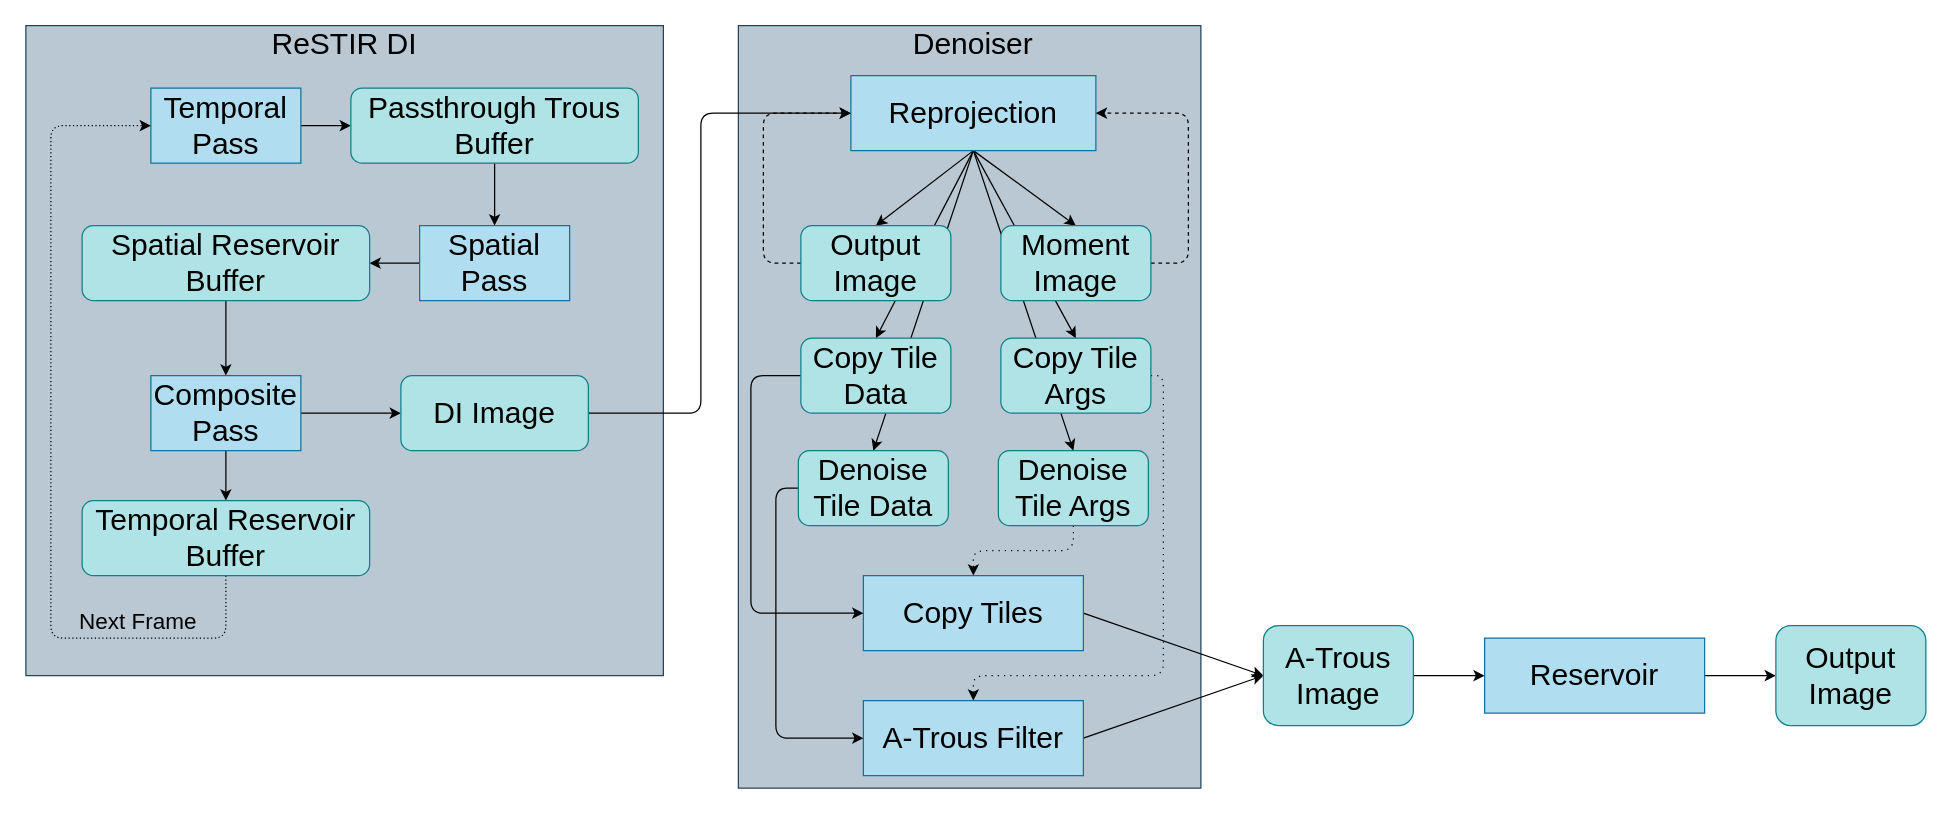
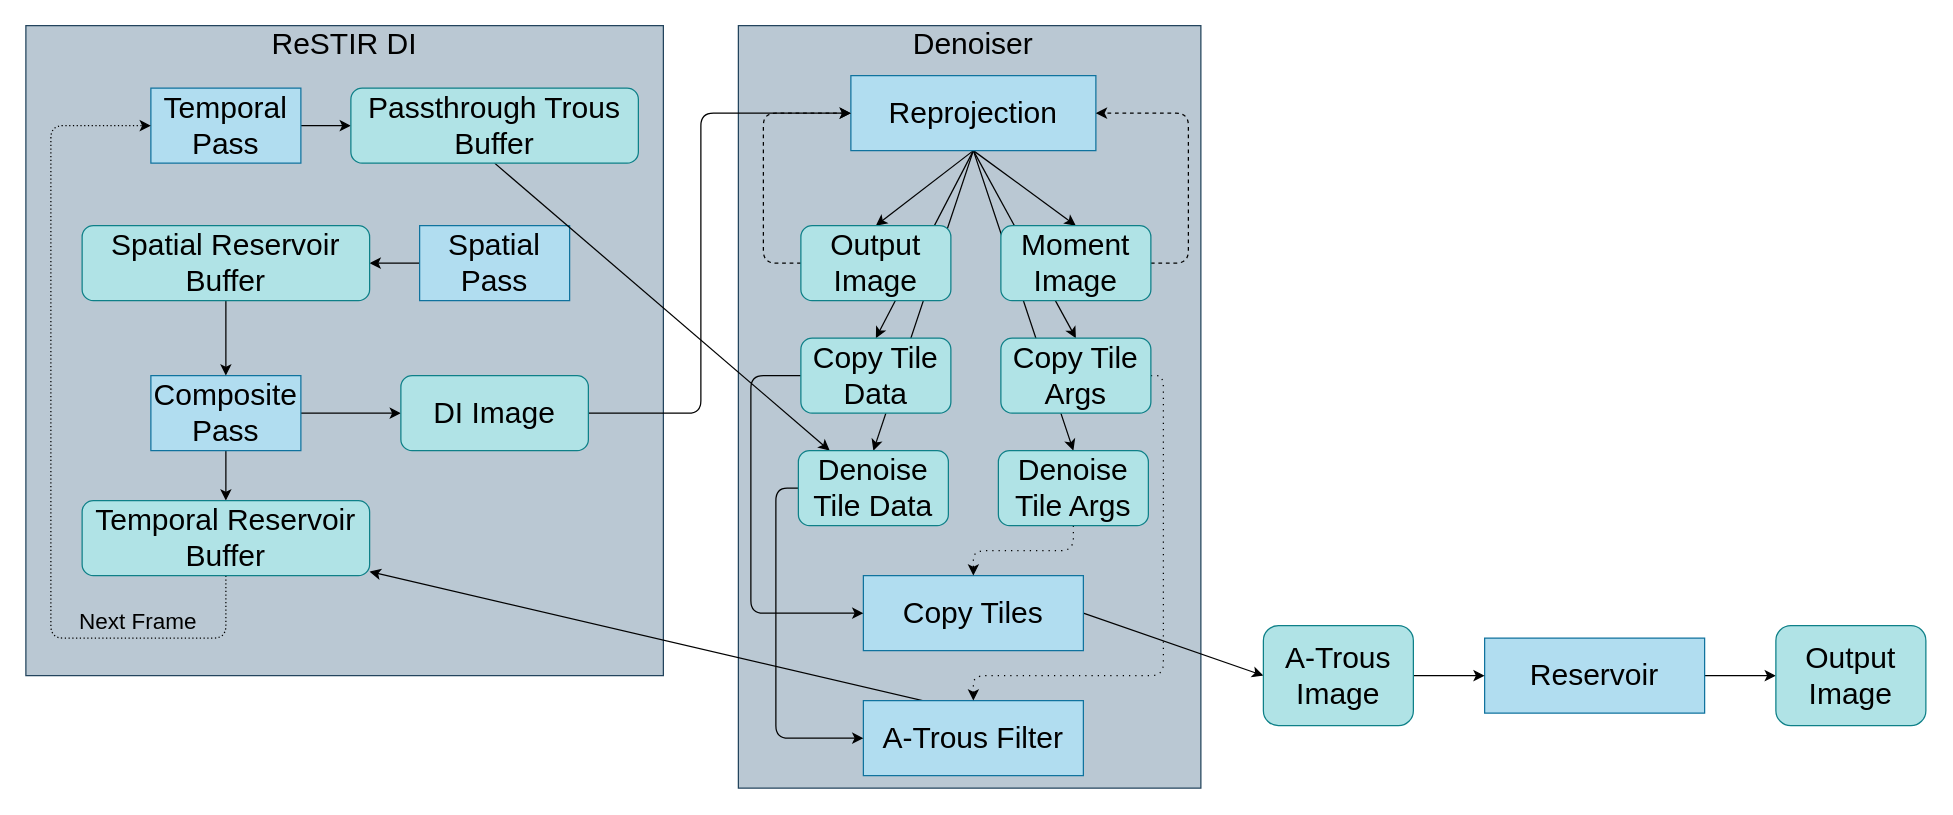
- <mxCell id="13" style="edgeStyle=none;html=1;exitX=0.5;exitY=1;exitDx=0;exitDy=0;entryX=0.5;entryY=0;entryDx=0;entryDy=0;fontSize=24;" edge="1" parent="1" source="14" target="7"><mxGeometry relative="1" as="geometry" /></mxCell>
+ <mxCell id="13" style="edgeStyle=none;html=1;exitX=0.5;exitY=1;exitDx=0;exitDy=0;fontSize=24;" edge="1" parent="1" source="14" target="41"><mxGeometry relative="1" as="geometry" /></mxCell>
- <mxCell id="28" style="edgeStyle=none;html=1;exitX=1;exitY=0.5;exitDx=0;exitDy=0;entryX=0;entryY=0.5;entryDx=0;entryDy=0;fontSize=24;" edge="1" parent="1" source="29" target="45"><mxGeometry relative="1" as="geometry" /></mxCell>
+ <mxCell id="28" style="edgeStyle=none;html=1;exitX=1;exitY=0.5;exitDx=0;exitDy=0;fontSize=24;" edge="1" parent="1" source="29" target="12"><mxGeometry relative="1" as="geometry" /></mxCell>
